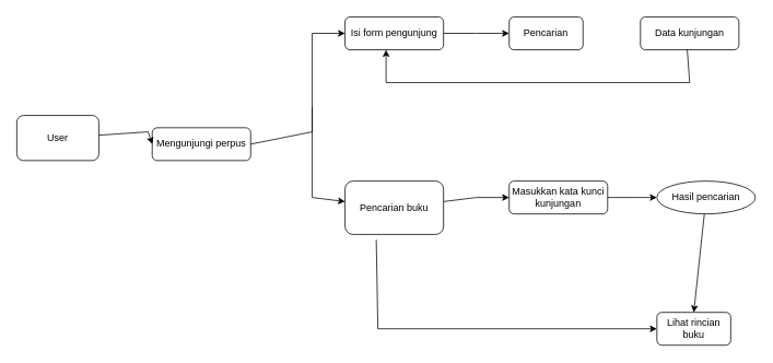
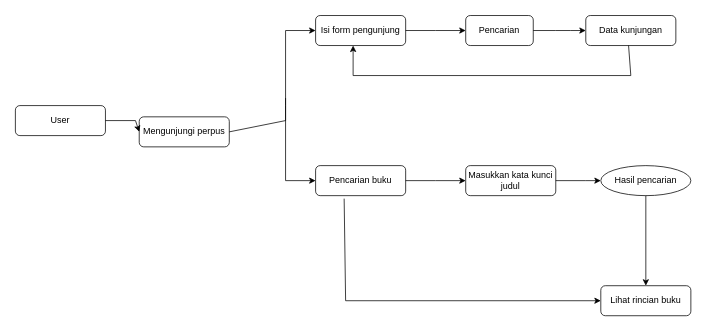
+ <mxCell id="13" value="" style="endArrow=classic;html=1;rounded=0;entryX=0;entryY=0.5;entryDx=0;entryDy=0;exitX=1;exitY=0.5;exitDx=0;exitDy=0;" edge="1" parent="1" source="6" target="7"><mxGeometry width="50" height="50" relative="1" as="geometry"><mxPoint x="550" y="50" as="sourcePoint" /><mxPoint x="630" y="50" as="targetPoint" /><Array as="points"><mxPoint x="740" y="40" /><mxPoint x="760" y="40" /></Array></mxGeometry></mxCell>
- <mxCell id="2" value="User" style="rounded=1;whiteSpace=wrap;html=1;" vertex="1" parent="1"><mxGeometry x="20" y="140" width="100" height="55" as="geometry" /></mxCell>
+ <mxCell id="2" value="User" style="rounded=1;whiteSpace=wrap;html=1;" vertex="1" parent="1"><mxGeometry x="20" y="140" width="120" height="40" as="geometry" /></mxCell>
- <mxCell id="9" value="Masukkan kata kunci kunjungan" style="rounded=1;whiteSpace=wrap;html=1;" vertex="1" parent="1"><mxGeometry x="620" y="220" width="120" height="40" as="geometry" /></mxCell>
+ <mxCell id="9" value="Masukkan kata kunci judul" style="rounded=1;whiteSpace=wrap;html=1;" vertex="1" parent="1"><mxGeometry x="620" y="220" width="120" height="40" as="geometry" /></mxCell>
- <mxCell id="8" value="Pencarian buku" style="rounded=1;whiteSpace=wrap;html=1;" vertex="1" parent="1"><mxGeometry x="420" y="220" width="120" height="65" as="geometry" /></mxCell>
+ <mxCell id="8" value="Pencarian buku" style="rounded=1;whiteSpace=wrap;html=1;" vertex="1" parent="1"><mxGeometry x="420" y="220" width="120" height="40" as="geometry" /></mxCell>
- <mxCell id="11" value="Lihat rincian buku" style="rounded=1;whiteSpace=wrap;html=1;" vertex="1" parent="1"><mxGeometry x="800" y="380" width="90" height="40" as="geometry" /></mxCell>
+ <mxCell id="11" value="Lihat rincian buku" style="rounded=1;whiteSpace=wrap;html=1;" vertex="1" parent="1"><mxGeometry x="800" y="380" width="120" height="40" as="geometry" /></mxCell>
